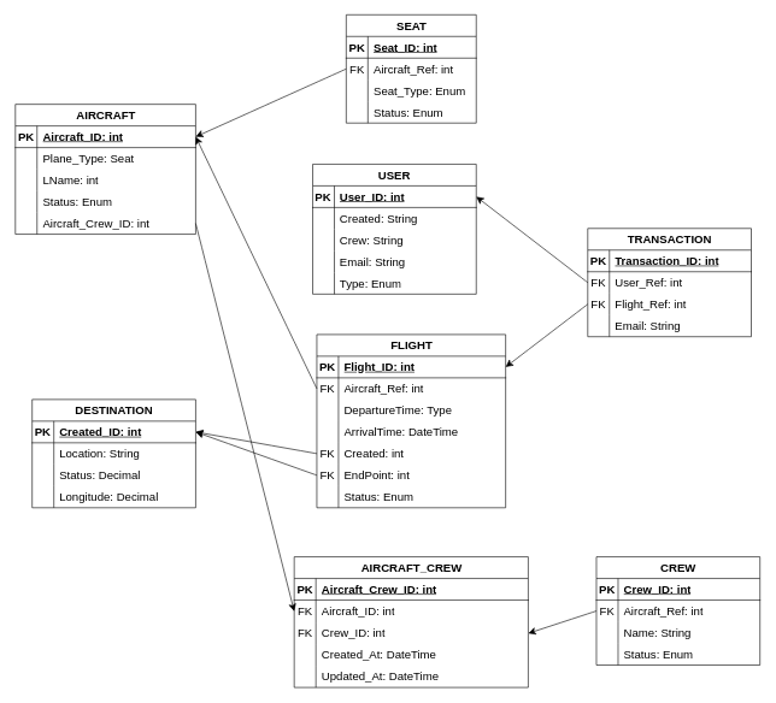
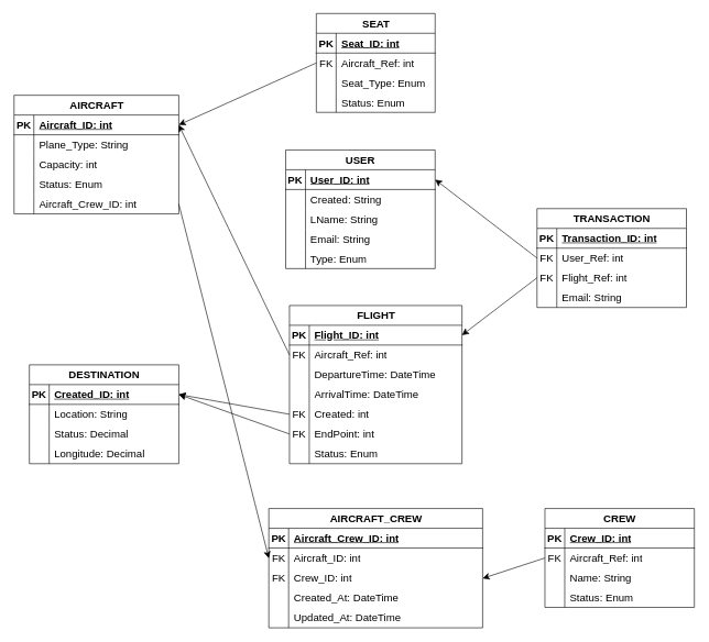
- <mxCell id="8" value="Plane_Type: Seat" style="shape=partialRectangle;connectable=0;fillColor=none;top=0;left=0;bottom=0;right=0;align=left;spacingLeft=6;overflow=hidden;whiteSpace=wrap;html=1;fontSize=16;" vertex="1" parent="6"><mxGeometry x="30" width="219.583" height="30" as="geometry"><mxRectangle width="219.583" height="30" as="alternateBounds" /></mxGeometry></mxCell>
+ <mxCell id="8" value="Plane_Type: String" style="shape=partialRectangle;connectable=0;fillColor=none;top=0;left=0;bottom=0;right=0;align=left;spacingLeft=6;overflow=hidden;whiteSpace=wrap;html=1;fontSize=16;" vertex="1" parent="6"><mxGeometry x="30" width="219.583" height="30" as="geometry"><mxRectangle width="219.583" height="30" as="alternateBounds" /></mxGeometry></mxCell>
- <mxCell id="11" value="LName: int" style="shape=partialRectangle;connectable=0;fillColor=none;top=0;left=0;bottom=0;right=0;align=left;spacingLeft=6;overflow=hidden;whiteSpace=wrap;html=1;fontSize=16;" vertex="1" parent="9"><mxGeometry x="30" width="219.583" height="30" as="geometry"><mxRectangle width="219.583" height="30" as="alternateBounds" /></mxGeometry></mxCell>
+ <mxCell id="11" value="Capacity: int" style="shape=partialRectangle;connectable=0;fillColor=none;top=0;left=0;bottom=0;right=0;align=left;spacingLeft=6;overflow=hidden;whiteSpace=wrap;html=1;fontSize=16;" vertex="1" parent="9"><mxGeometry x="30" width="219.583" height="30" as="geometry"><mxRectangle width="219.583" height="30" as="alternateBounds" /></mxGeometry></mxCell>
- <mxCell id="110" value="Crew: String" style="shape=partialRectangle;connectable=0;fillColor=none;top=0;left=0;bottom=0;right=0;align=left;spacingLeft=6;overflow=hidden;whiteSpace=wrap;html=1;fontSize=16;" vertex="1" parent="108"><mxGeometry x="30" width="196.357" height="30" as="geometry"><mxRectangle width="196.357" height="30" as="alternateBounds" /></mxGeometry></mxCell>
+ <mxCell id="110" value="LName: String" style="shape=partialRectangle;connectable=0;fillColor=none;top=0;left=0;bottom=0;right=0;align=left;spacingLeft=6;overflow=hidden;whiteSpace=wrap;html=1;fontSize=16;" vertex="1" parent="108"><mxGeometry x="30" width="196.357" height="30" as="geometry"><mxRectangle width="196.357" height="30" as="alternateBounds" /></mxGeometry></mxCell>
- <mxCell id="41" value="DepartureTime: Type" style="shape=partialRectangle;connectable=0;fillColor=none;top=0;left=0;bottom=0;right=0;align=left;spacingLeft=6;overflow=hidden;whiteSpace=wrap;html=1;fontSize=16;" vertex="1" parent="39"><mxGeometry x="30" width="231.357" height="30" as="geometry"><mxRectangle width="231.357" height="30" as="alternateBounds" /></mxGeometry></mxCell>
+ <mxCell id="41" value="DepartureTime: DateTime" style="shape=partialRectangle;connectable=0;fillColor=none;top=0;left=0;bottom=0;right=0;align=left;spacingLeft=6;overflow=hidden;whiteSpace=wrap;html=1;fontSize=16;" vertex="1" parent="39"><mxGeometry x="30" width="231.357" height="30" as="geometry"><mxRectangle width="231.357" height="30" as="alternateBounds" /></mxGeometry></mxCell>
